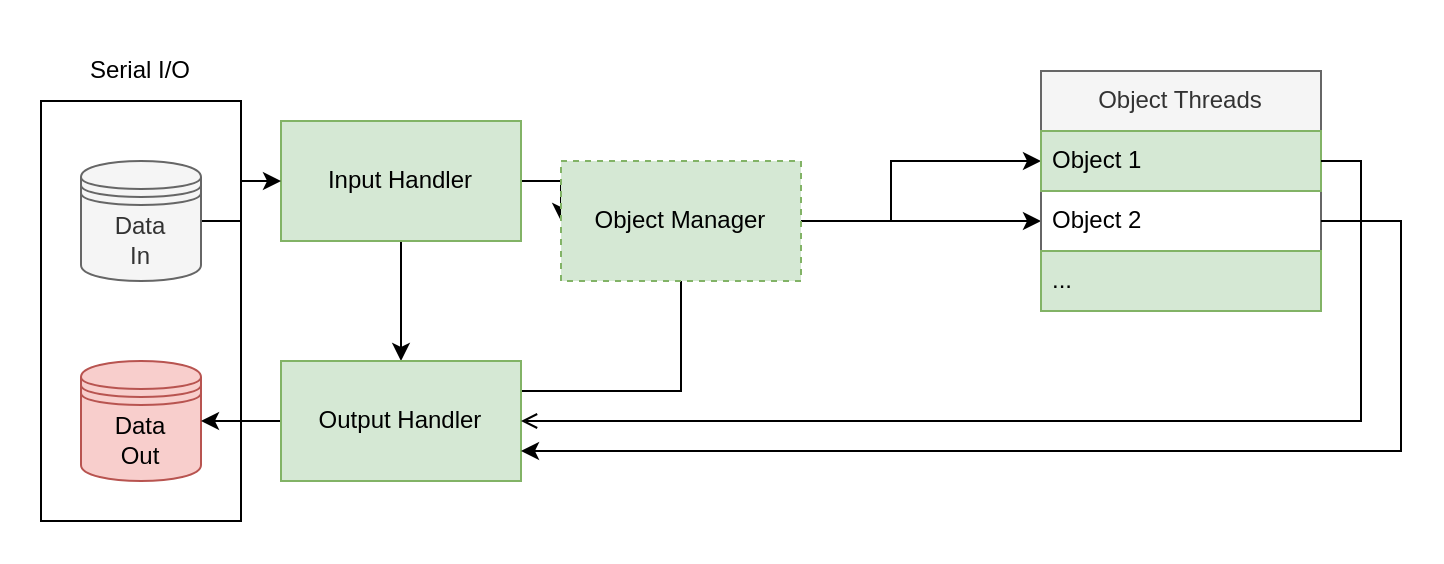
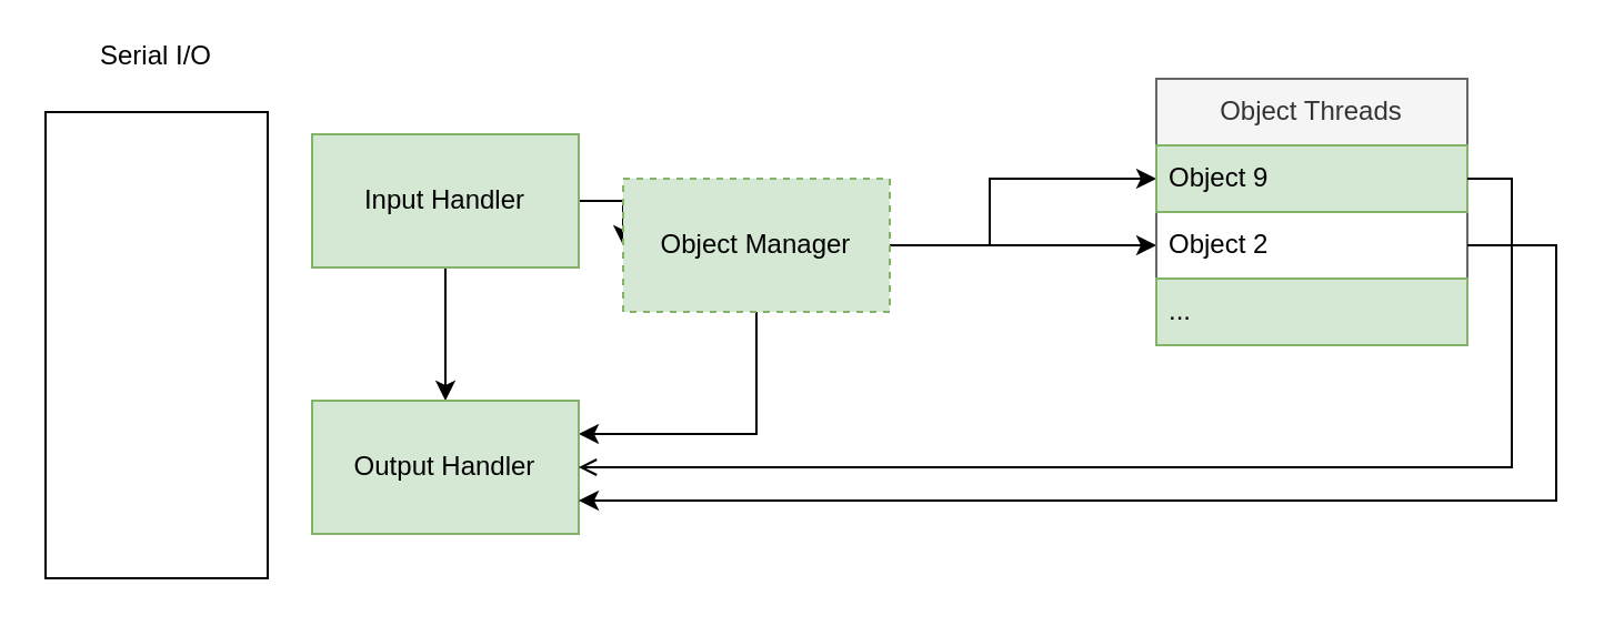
- <mxCell id="15" value="Serial I/O" style="text;strokeColor=none;fillColor=none;align=center;verticalAlign=middle;spacingLeft=4;spacingRight=4;overflow=hidden;points=[[0,0.5],[1,0.5]];portConstraint=eastwest;rotatable=0;whiteSpace=wrap;html=1;" parent="1" vertex="1"><mxGeometry x="30" y="20" width="80" height="30" as="geometry" /></mxCell>
+ <mxCell id="15" value="Serial I/O" style="text;strokeColor=none;fillColor=none;align=center;verticalAlign=middle;spacingLeft=4;spacingRight=4;overflow=hidden;points=[[0,0.5],[1,0.5]];portConstraint=eastwest;rotatable=0;whiteSpace=wrap;html=1;" parent="1" vertex="1"><mxGeometry x="30" y="10" width="80" height="30" as="geometry" /></mxCell>
- <mxCell id="17" value="Object 1" style="text;strokeColor=#82b366;fillColor=#d5e8d4;align=left;verticalAlign=middle;spacingLeft=4;spacingRight=4;overflow=hidden;points=[[0,0.5],[1,0.5]];portConstraint=eastwest;rotatable=0;whiteSpace=wrap;html=1;" parent="16" vertex="1"><mxGeometry y="30" width="140" height="30" as="geometry" /></mxCell>
+ <mxCell id="17" value="Object 9" style="text;strokeColor=#82b366;fillColor=#d5e8d4;align=left;verticalAlign=middle;spacingLeft=4;spacingRight=4;overflow=hidden;points=[[0,0.5],[1,0.5]];portConstraint=eastwest;rotatable=0;whiteSpace=wrap;html=1;" parent="16" vertex="1"><mxGeometry y="30" width="140" height="30" as="geometry" /></mxCell>
- <mxCell id="12" value="&lt;div&gt;Data&lt;/div&gt;&lt;div&gt;In&lt;/div&gt;" style="shape=datastore;whiteSpace=wrap;html=1;fillColor=#f5f5f5;strokeColor=#666666;fontColor=#333333;" parent="1" vertex="1"><mxGeometry x="40" y="80" width="60" height="60" as="geometry" /></mxCell>
- <mxCell id="11" style="edgeStyle=orthogonalEdgeStyle;rounded=0;orthogonalLoop=1;jettySize=auto;html=1;entryX=0;entryY=0.5;entryDx=0;entryDy=0;" parent="1" source="12" target="5" edge="1"><mxGeometry relative="1" as="geometry" /></mxCell>
- <mxCell id="7" style="edgeStyle=orthogonalEdgeStyle;rounded=0;orthogonalLoop=1;jettySize=auto;html=1;entryX=1;entryY=0.25;entryDx=0;entryDy=0;endArrow=none;" parent="1" source="10" target="14" edge="1"><mxGeometry relative="1" as="geometry"><mxPoint x="340" y="200" as="targetPoint" /><Array as="points"><mxPoint x="340" y="195" /></Array></mxGeometry></mxCell>
+ <mxCell id="7" style="edgeStyle=orthogonalEdgeStyle;rounded=0;orthogonalLoop=1;jettySize=auto;html=1;entryX=1;entryY=0.25;entryDx=0;entryDy=0;" parent="1" source="10" target="14" edge="1"><mxGeometry relative="1" as="geometry"><mxPoint x="340" y="200" as="targetPoint" /><Array as="points"><mxPoint x="340" y="195" /></Array></mxGeometry></mxCell>
- <mxCell id="6" value="&lt;div&gt;Data&lt;/div&gt;&lt;div&gt;Out&lt;br&gt;&lt;/div&gt;" style="shape=datastore;whiteSpace=wrap;html=1;fillColor=#f8cecc;strokeColor=#b85450;" parent="1" vertex="1"><mxGeometry x="40" y="180" width="60" height="60" as="geometry" /></mxCell>
- <mxCell id="13" style="edgeStyle=orthogonalEdgeStyle;rounded=0;orthogonalLoop=1;jettySize=auto;html=1;exitX=0;exitY=0.5;exitDx=0;exitDy=0;entryX=1;entryY=0.5;entryDx=0;entryDy=0;" parent="1" source="14" target="6" edge="1"><mxGeometry relative="1" as="geometry" /></mxCell>
